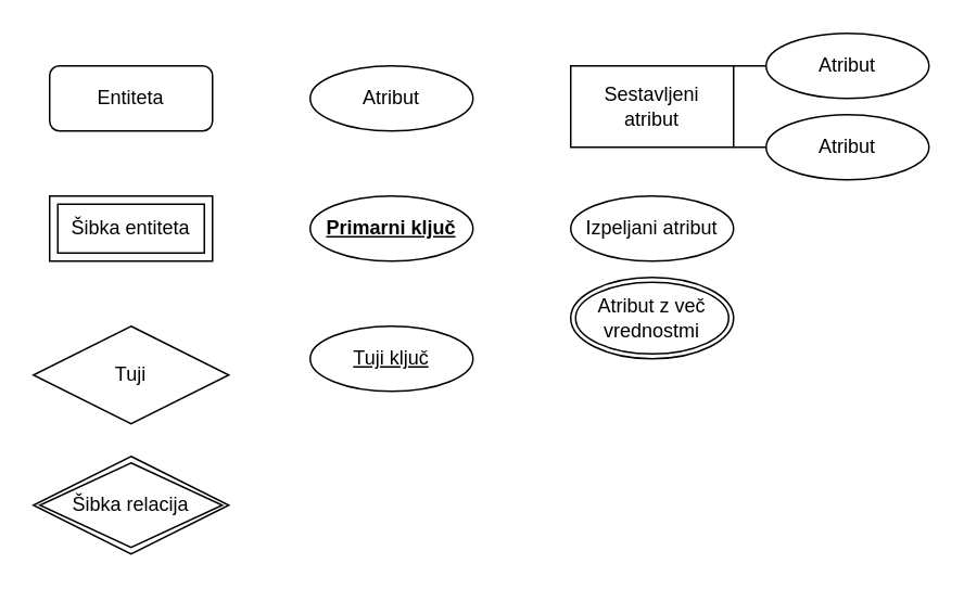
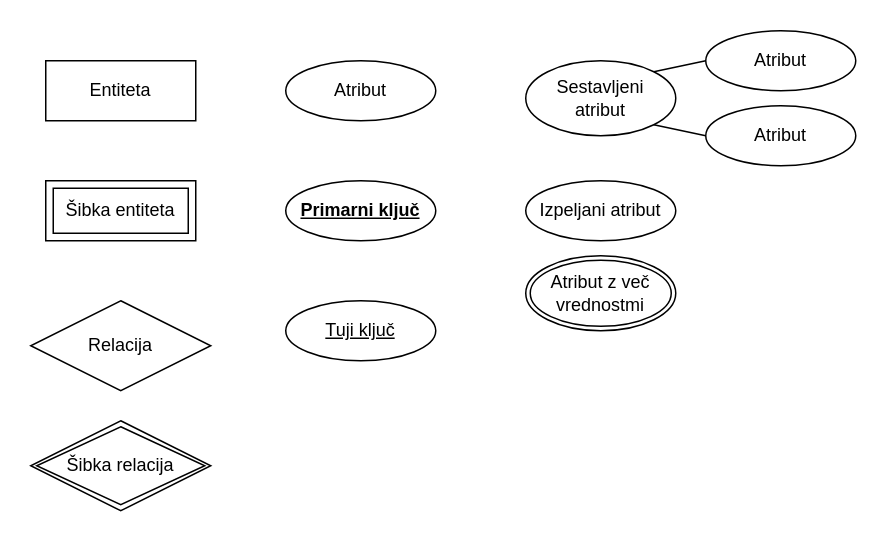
- <mxCell id="3" value="Entiteta" style="whiteSpace=wrap;html=1;align=center;rounded=1;" parent="2" vertex="1"><mxGeometry x="10" y="20" width="100" height="40" as="geometry" /></mxCell>
+ <mxCell id="3" value="Entiteta" style="whiteSpace=wrap;html=1;align=center;" parent="2" vertex="1"><mxGeometry x="10" y="20" width="100" height="40" as="geometry" /></mxCell>
- <mxCell id="10" value="Sestavljeni&lt;br&gt;atribut" style="whiteSpace=wrap;html=1;align=center;rounded=0;" vertex="1" parent="2"><mxGeometry x="330" y="20" width="100" height="50" as="geometry" /></mxCell>
+ <mxCell id="10" value="Sestavljeni&lt;br&gt;atribut" style="ellipse;whiteSpace=wrap;html=1;align=center;" vertex="1" parent="2"><mxGeometry x="330" y="20" width="100" height="50" as="geometry" /></mxCell>
- <mxCell id="6" value="Tuji" style="shape=rhombus;perimeter=rhombusPerimeter;whiteSpace=wrap;html=1;align=center;" parent="2" vertex="1"><mxGeometry y="180" width="120" height="60" as="geometry" /></mxCell>
+ <mxCell id="6" value="Relacija" style="shape=rhombus;perimeter=rhombusPerimeter;whiteSpace=wrap;html=1;align=center;" parent="2" vertex="1"><mxGeometry y="180" width="120" height="60" as="geometry" /></mxCell>
